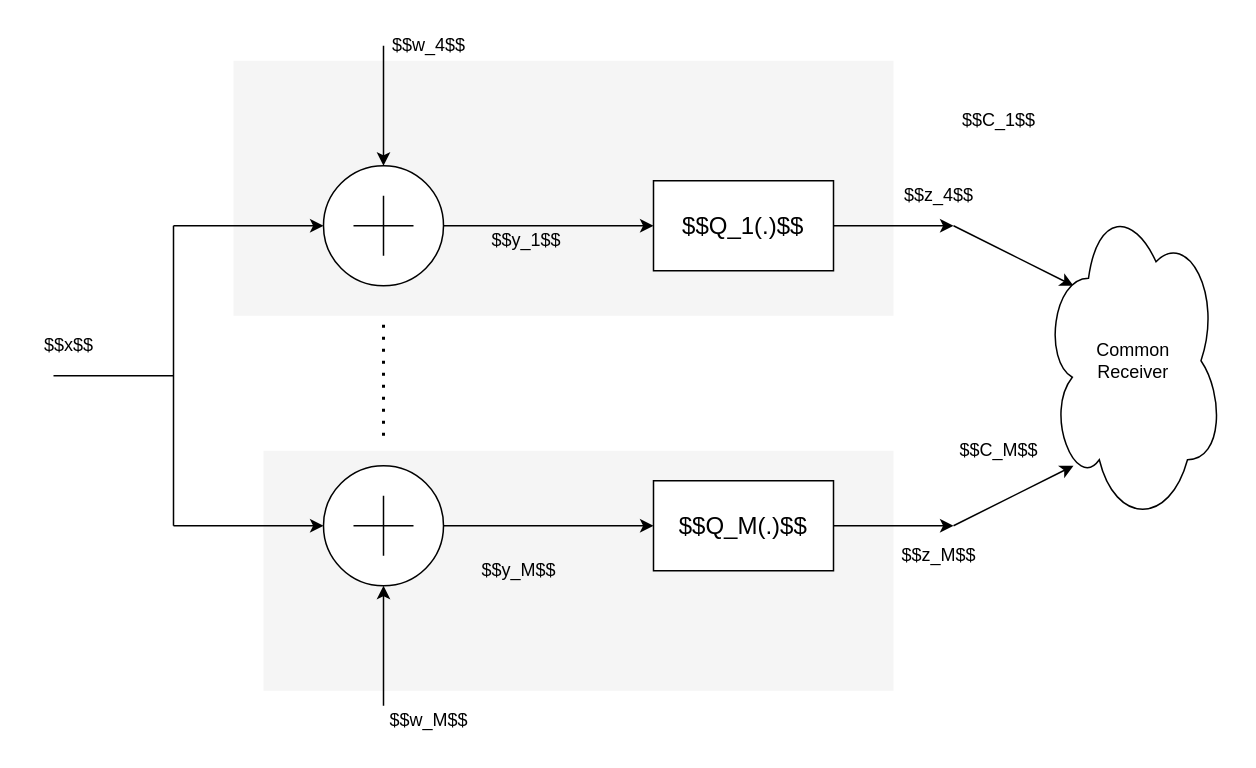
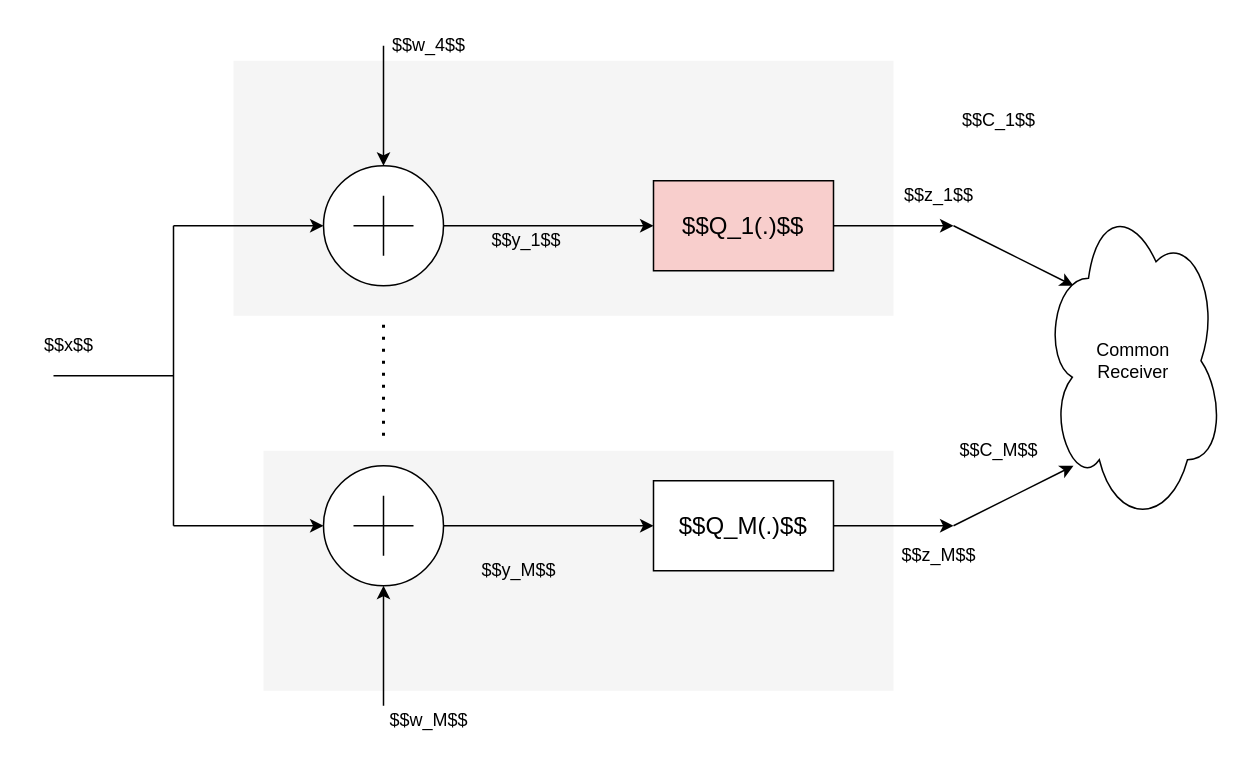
- <mxCell id="34" value="$$z_4$$" style="text;html=1;align=center;verticalAlign=middle;resizable=0;points=[];autosize=1;" vertex="1" parent="1"><mxGeometry x="595" y="120" width="60" height="20" as="geometry" /></mxCell>
+ <mxCell id="34" value="$$z_1$$" style="text;html=1;align=center;verticalAlign=middle;resizable=0;points=[];autosize=1;" vertex="1" parent="1"><mxGeometry x="595" y="120" width="60" height="20" as="geometry" /></mxCell>
- <mxCell id="13" value="&lt;span style=&quot;font-size: medium&quot;&gt;$$Q_1(.)$$&lt;/span&gt;" style="rounded=0;whiteSpace=wrap;html=1;" vertex="1" parent="1"><mxGeometry x="435" y="120" width="120" height="60" as="geometry" /></mxCell>
+ <mxCell id="13" value="&lt;span style=&quot;font-size: medium&quot;&gt;$$Q_1(.)$$&lt;/span&gt;" style="rounded=0;whiteSpace=wrap;html=1;fillColor=#f8cecc;" vertex="1" parent="1"><mxGeometry x="435" y="120" width="120" height="60" as="geometry" /></mxCell>
